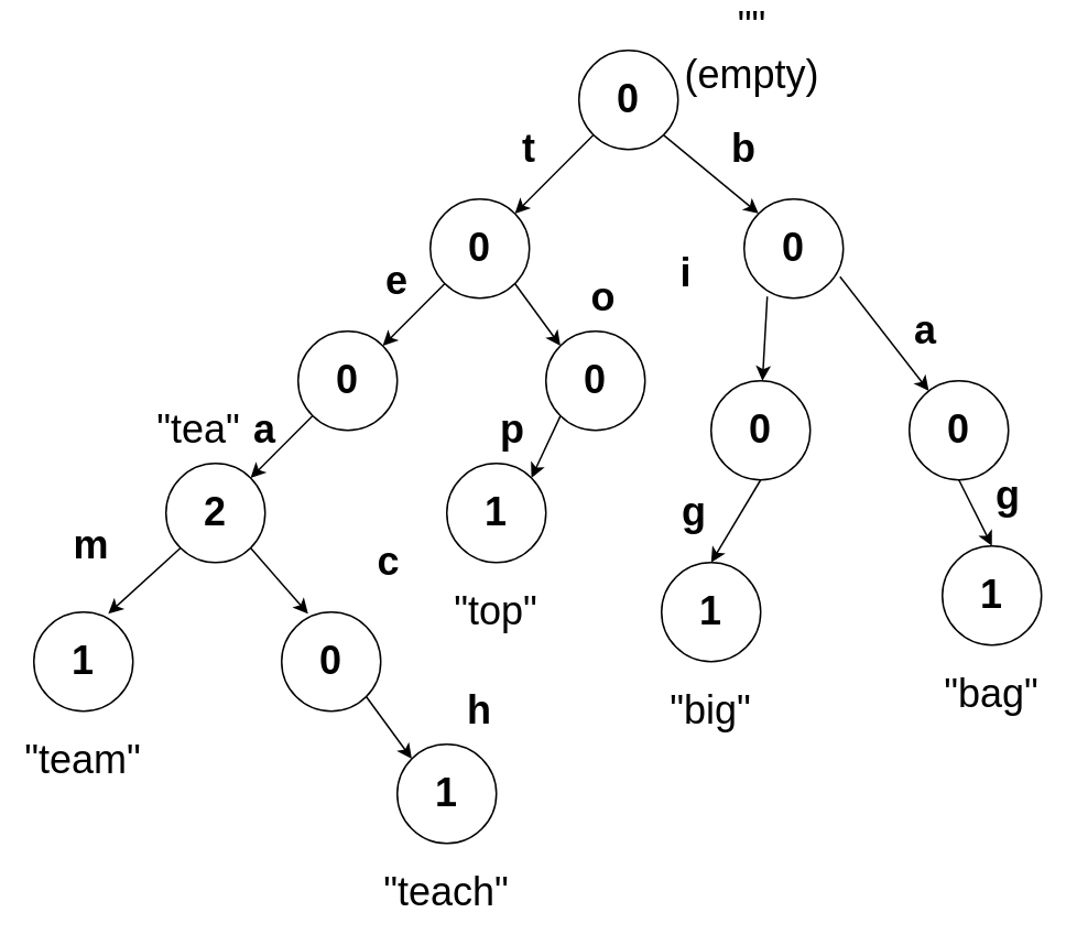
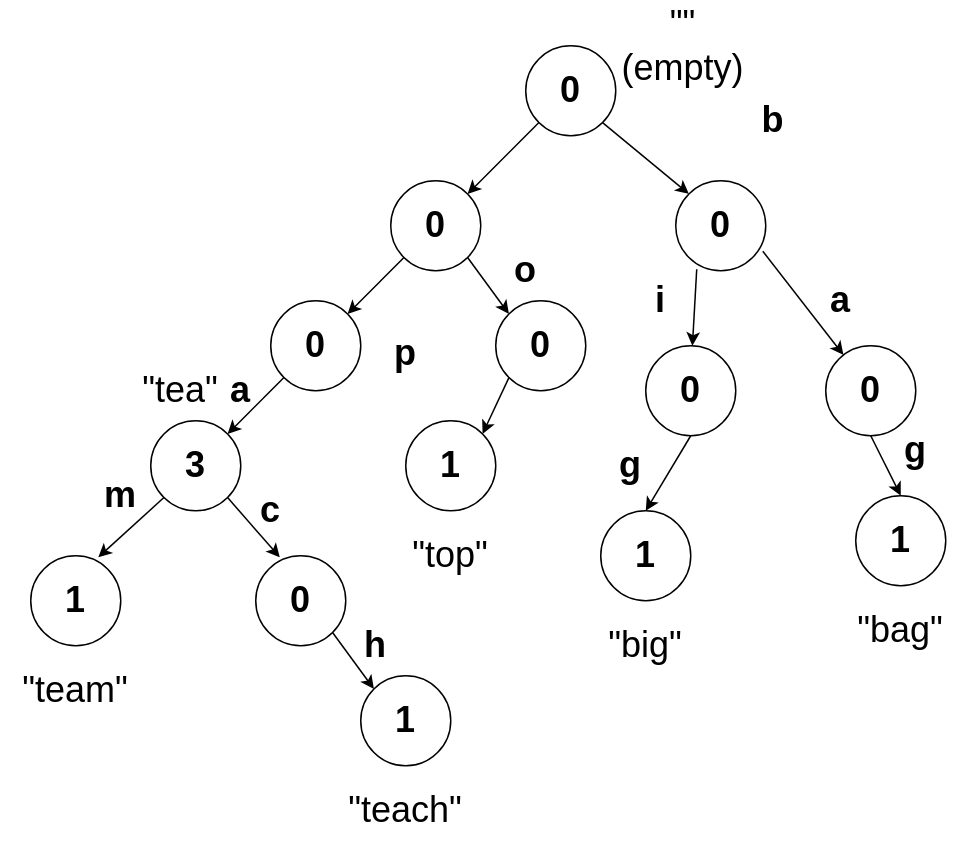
- <mxCell id="5" value="&lt;b&gt;&lt;font style=&quot;font-size: 24px&quot;&gt;t&lt;/font&gt;&lt;/b&gt;" style="text;html=1;strokeColor=none;fillColor=none;align=center;verticalAlign=middle;whiteSpace=wrap;rounded=0;" vertex="1" parent="1"><mxGeometry x="300" y="80" width="40" height="20" as="geometry" /></mxCell>
- <mxCell id="29" value="&lt;span style=&quot;font-size: 24px&quot;&gt;&lt;b&gt;b&lt;/b&gt;&lt;/span&gt;" style="text;html=1;strokeColor=none;fillColor=none;align=center;verticalAlign=middle;whiteSpace=wrap;rounded=0;" vertex="1" parent="1"><mxGeometry x="430" y="80" width="40" height="20" as="geometry" /></mxCell>
+ <mxCell id="29" value="&lt;span style=&quot;font-size: 24px&quot;&gt;&lt;b&gt;b&lt;/b&gt;&lt;/span&gt;" style="text;html=1;strokeColor=none;fillColor=none;align=center;verticalAlign=middle;whiteSpace=wrap;rounded=0;" vertex="1" parent="1"><mxGeometry x="495" y="70" width="40" height="20" as="geometry" /></mxCell>
- <mxCell id="34" value="&lt;span style=&quot;font-size: 24px&quot;&gt;&lt;b&gt;i&lt;/b&gt;&lt;/span&gt;" style="text;html=1;strokeColor=none;fillColor=none;align=center;verticalAlign=middle;whiteSpace=wrap;rounded=0;" vertex="1" parent="1"><mxGeometry x="395" y="155" width="40" height="20" as="geometry" /></mxCell>
+ <mxCell id="34" value="&lt;span style=&quot;font-size: 24px&quot;&gt;&lt;b&gt;i&lt;/b&gt;&lt;/span&gt;" style="text;html=1;strokeColor=none;fillColor=none;align=center;verticalAlign=middle;whiteSpace=wrap;rounded=0;" vertex="1" parent="1"><mxGeometry x="420" y="190" width="40" height="20" as="geometry" /></mxCell>
- <mxCell id="8" value="&lt;span style=&quot;font-size: 24px&quot;&gt;&lt;b&gt;e&lt;/b&gt;&lt;/span&gt;" style="text;html=1;strokeColor=none;fillColor=none;align=center;verticalAlign=middle;whiteSpace=wrap;rounded=0;" vertex="1" parent="1"><mxGeometry x="220" y="160" width="40" height="20" as="geometry" /></mxCell>
- <mxCell id="23" value="&lt;span style=&quot;font-size: 24px&quot;&gt;&lt;b&gt;o&lt;/b&gt;&lt;/span&gt;" style="text;html=1;strokeColor=none;fillColor=none;align=center;verticalAlign=middle;whiteSpace=wrap;rounded=0;" vertex="1" parent="1"><mxGeometry x="345" y="170" width="40" height="20" as="geometry" /></mxCell>
+ <mxCell id="23" value="&lt;span style=&quot;font-size: 24px&quot;&gt;&lt;b&gt;o&lt;/b&gt;&lt;/span&gt;" style="text;html=1;strokeColor=none;fillColor=none;align=center;verticalAlign=middle;whiteSpace=wrap;rounded=0;" vertex="1" parent="1"><mxGeometry x="330" y="170" width="40" height="20" as="geometry" /></mxCell>
- <mxCell id="26" value="&lt;span style=&quot;font-size: 24px&quot;&gt;&lt;b&gt;p&lt;/b&gt;&lt;/span&gt;" style="text;html=1;strokeColor=none;fillColor=none;align=center;verticalAlign=middle;whiteSpace=wrap;rounded=0;" vertex="1" parent="1"><mxGeometry x="290" y="250" width="40" height="20" as="geometry" /></mxCell>
+ <mxCell id="26" value="&lt;span style=&quot;font-size: 24px&quot;&gt;&lt;b&gt;p&lt;/b&gt;&lt;/span&gt;" style="text;html=1;strokeColor=none;fillColor=none;align=center;verticalAlign=middle;whiteSpace=wrap;rounded=0;" vertex="1" parent="1"><mxGeometry x="250" y="225" width="40" height="20" as="geometry" /></mxCell>
- <mxCell id="9" value="&lt;span style=&quot;font-size: 24px&quot;&gt;&lt;b&gt;2&lt;/b&gt;&lt;/span&gt;" style="ellipse;whiteSpace=wrap;html=1;aspect=fixed;fillColor=#FFFFFF;" vertex="1" parent="1"><mxGeometry x="100" y="280" width="60" height="60" as="geometry" /></mxCell>
+ <mxCell id="9" value="&lt;span style=&quot;font-size: 24px&quot;&gt;&lt;b&gt;3&lt;/b&gt;&lt;/span&gt;" style="ellipse;whiteSpace=wrap;html=1;aspect=fixed;fillColor=#FFFFFF;" vertex="1" parent="1"><mxGeometry x="100" y="280" width="60" height="60" as="geometry" /></mxCell>
- <mxCell id="14" value="&lt;span style=&quot;font-size: 24px&quot;&gt;&lt;b&gt;m&lt;/b&gt;&lt;/span&gt;" style="text;html=1;strokeColor=none;fillColor=none;align=center;verticalAlign=middle;whiteSpace=wrap;rounded=0;" vertex="1" parent="1"><mxGeometry x="35" y="320" width="40" height="20" as="geometry" /></mxCell>
+ <mxCell id="14" value="&lt;span style=&quot;font-size: 24px&quot;&gt;&lt;b&gt;m&lt;/b&gt;&lt;/span&gt;" style="text;html=1;strokeColor=none;fillColor=none;align=center;verticalAlign=middle;whiteSpace=wrap;rounded=0;" vertex="1" parent="1"><mxGeometry x="60" y="320" width="40" height="20" as="geometry" /></mxCell>
- <mxCell id="17" value="&lt;span style=&quot;font-size: 24px&quot;&gt;&lt;b&gt;c&lt;/b&gt;&lt;/span&gt;" style="text;html=1;strokeColor=none;fillColor=none;align=center;verticalAlign=middle;whiteSpace=wrap;rounded=0;" vertex="1" parent="1"><mxGeometry x="215" y="330" width="40" height="20" as="geometry" /></mxCell>
+ <mxCell id="17" value="&lt;span style=&quot;font-size: 24px&quot;&gt;&lt;b&gt;c&lt;/b&gt;&lt;/span&gt;" style="text;html=1;strokeColor=none;fillColor=none;align=center;verticalAlign=middle;whiteSpace=wrap;rounded=0;" vertex="1" parent="1"><mxGeometry x="160" y="330" width="40" height="20" as="geometry" /></mxCell>
- <mxCell id="20" value="&lt;span style=&quot;font-size: 24px&quot;&gt;&lt;b&gt;h&lt;/b&gt;&lt;/span&gt;" style="text;html=1;strokeColor=none;fillColor=none;align=center;verticalAlign=middle;whiteSpace=wrap;rounded=0;" vertex="1" parent="1"><mxGeometry x="270" y="420" width="40" height="20" as="geometry" /></mxCell>
+ <mxCell id="20" value="&lt;span style=&quot;font-size: 24px&quot;&gt;&lt;b&gt;h&lt;/b&gt;&lt;/span&gt;" style="text;html=1;strokeColor=none;fillColor=none;align=center;verticalAlign=middle;whiteSpace=wrap;rounded=0;" vertex="1" parent="1"><mxGeometry x="230" y="420" width="40" height="20" as="geometry" /></mxCell>
